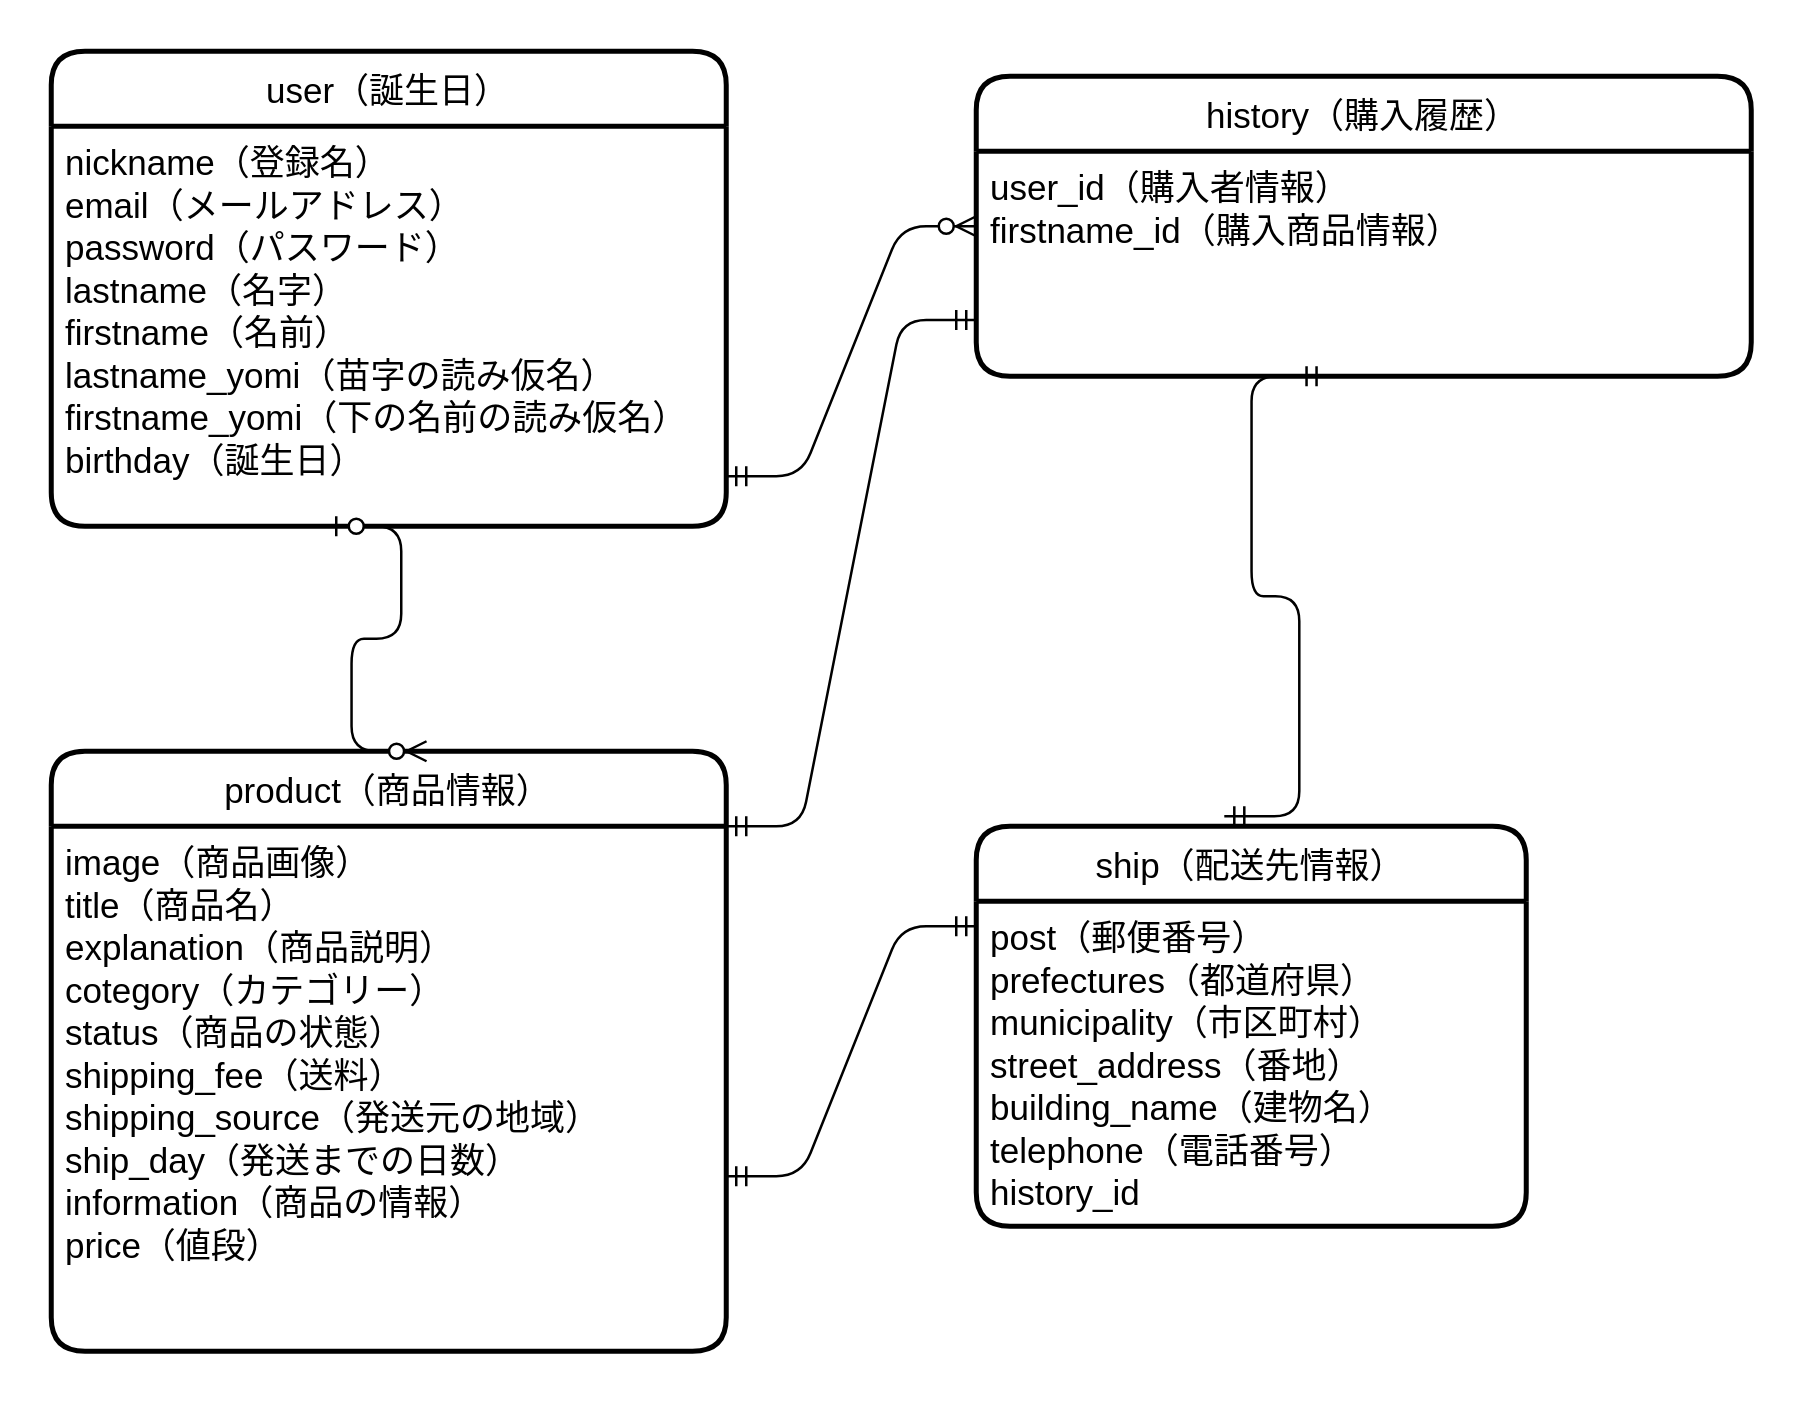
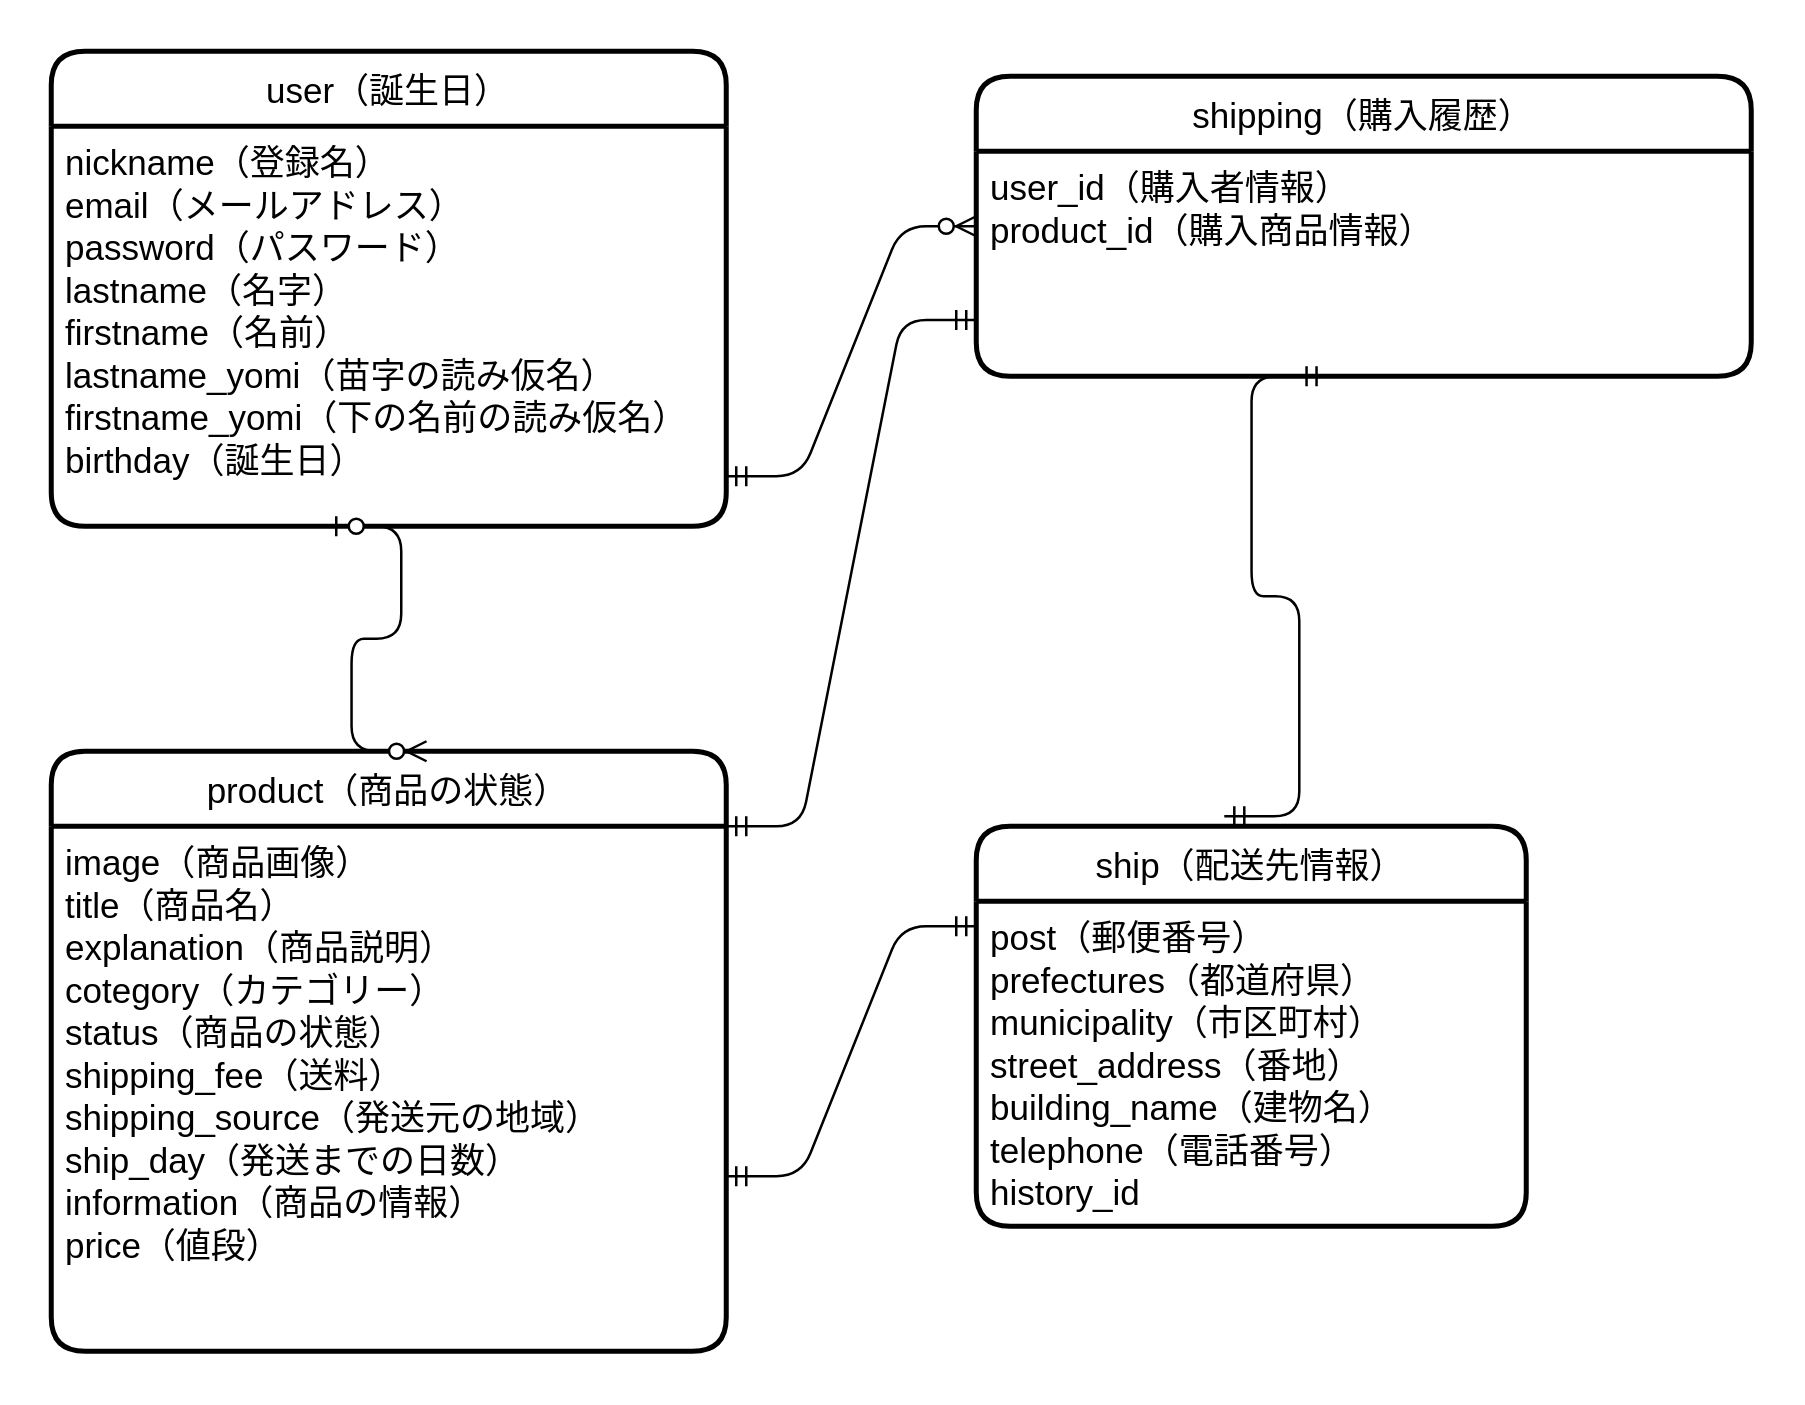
- <mxCell id="7" value="history（購入履歴）" style="swimlane;childLayout=stackLayout;horizontal=1;startSize=30;horizontalStack=0;rounded=1;fontSize=14;fontStyle=0;strokeWidth=2;resizeParent=0;resizeLast=1;shadow=0;dashed=0;align=center;" parent="1" vertex="1"><mxGeometry x="390" y="30" width="310" height="120" as="geometry" /></mxCell>
+ <mxCell id="7" value="shipping（購入履歴）" style="swimlane;childLayout=stackLayout;horizontal=1;startSize=30;horizontalStack=0;rounded=1;fontSize=14;fontStyle=0;strokeWidth=2;resizeParent=0;resizeLast=1;shadow=0;dashed=0;align=center;" parent="1" vertex="1"><mxGeometry x="390" y="30" width="310" height="120" as="geometry" /></mxCell>
- <mxCell id="8" value="user_id（購入者情報）&#10;firstname_id（購入商品情報）&#10;" style="align=left;strokeColor=none;fillColor=none;spacingLeft=4;fontSize=14;verticalAlign=top;resizable=0;rotatable=0;part=1;" parent="7" vertex="1"><mxGeometry y="30" width="310" height="90" as="geometry" /></mxCell>
+ <mxCell id="8" value="user_id（購入者情報）&#10;product_id（購入商品情報）&#10;" style="align=left;strokeColor=none;fillColor=none;spacingLeft=4;fontSize=14;verticalAlign=top;resizable=0;rotatable=0;part=1;" parent="7" vertex="1"><mxGeometry y="30" width="310" height="90" as="geometry" /></mxCell>
- <mxCell id="4" value="product（商品情報）" style="swimlane;childLayout=stackLayout;horizontal=1;startSize=30;horizontalStack=0;rounded=1;fontSize=14;fontStyle=0;strokeWidth=2;resizeParent=0;resizeLast=1;shadow=0;dashed=0;align=center;" parent="1" vertex="1"><mxGeometry x="20" y="300" width="270" height="240" as="geometry" /></mxCell>
+ <mxCell id="4" value="product（商品の状態）" style="swimlane;childLayout=stackLayout;horizontal=1;startSize=30;horizontalStack=0;rounded=1;fontSize=14;fontStyle=0;strokeWidth=2;resizeParent=0;resizeLast=1;shadow=0;dashed=0;align=center;" parent="1" vertex="1"><mxGeometry x="20" y="300" width="270" height="240" as="geometry" /></mxCell>
